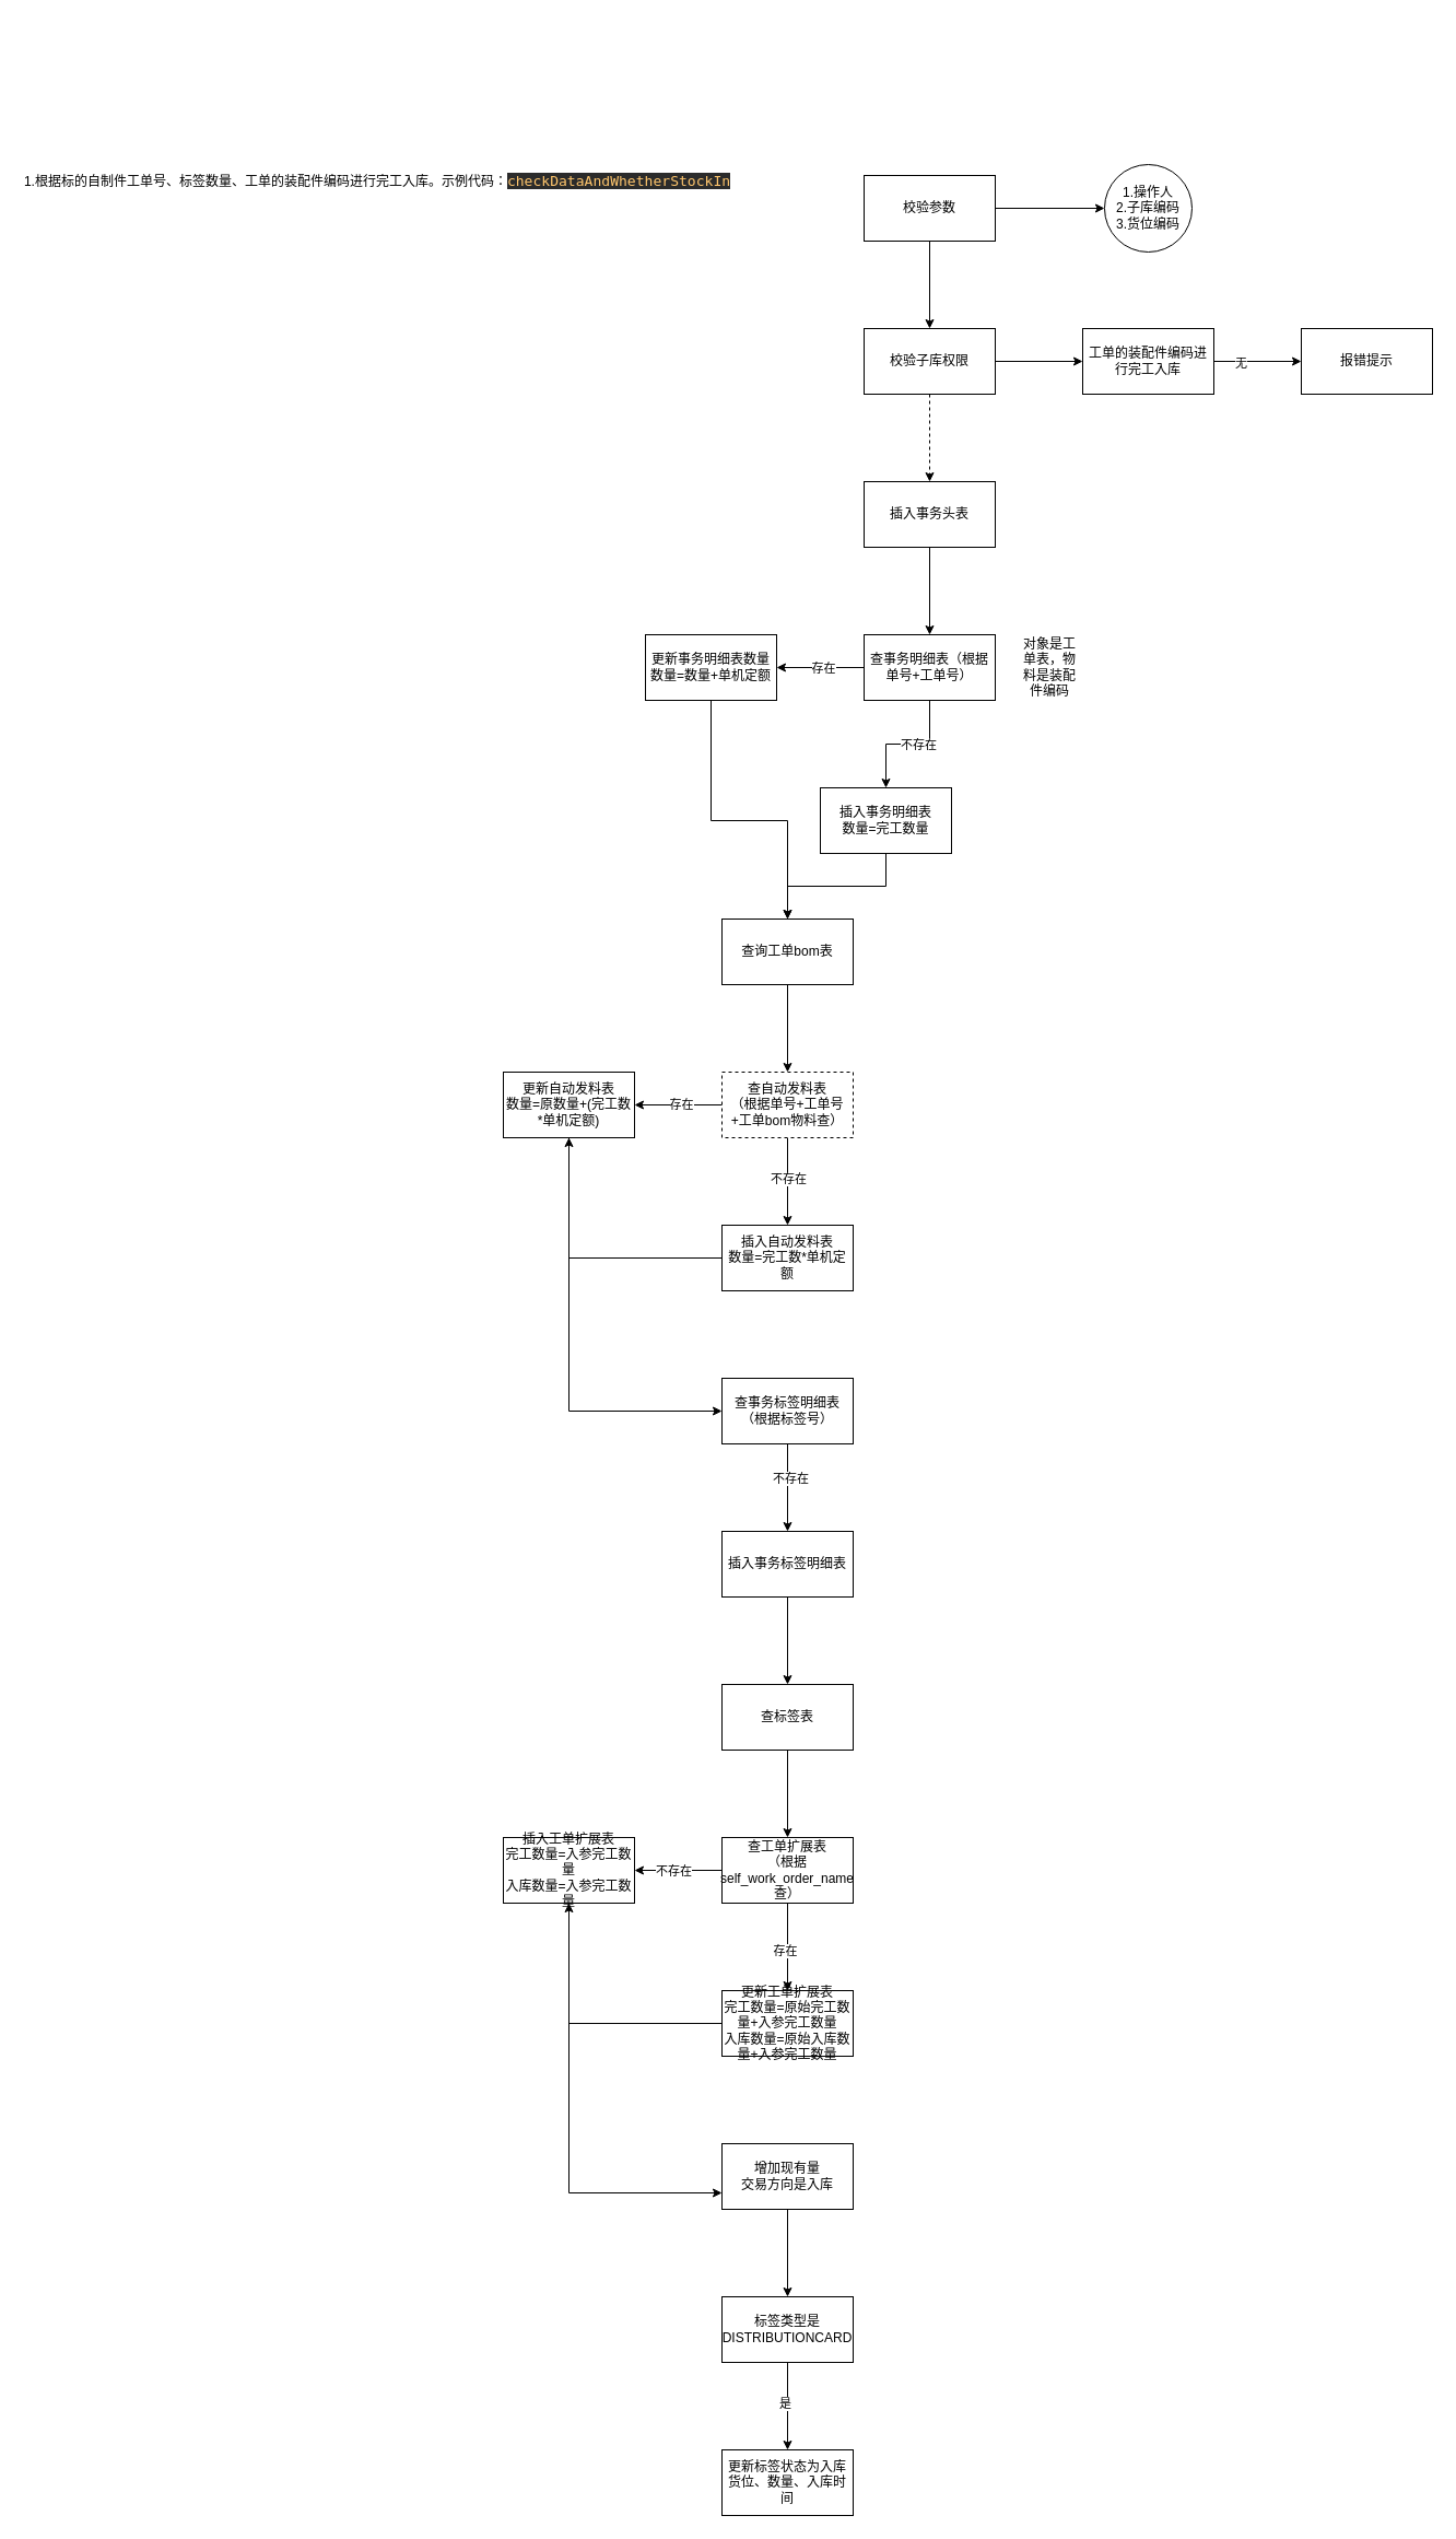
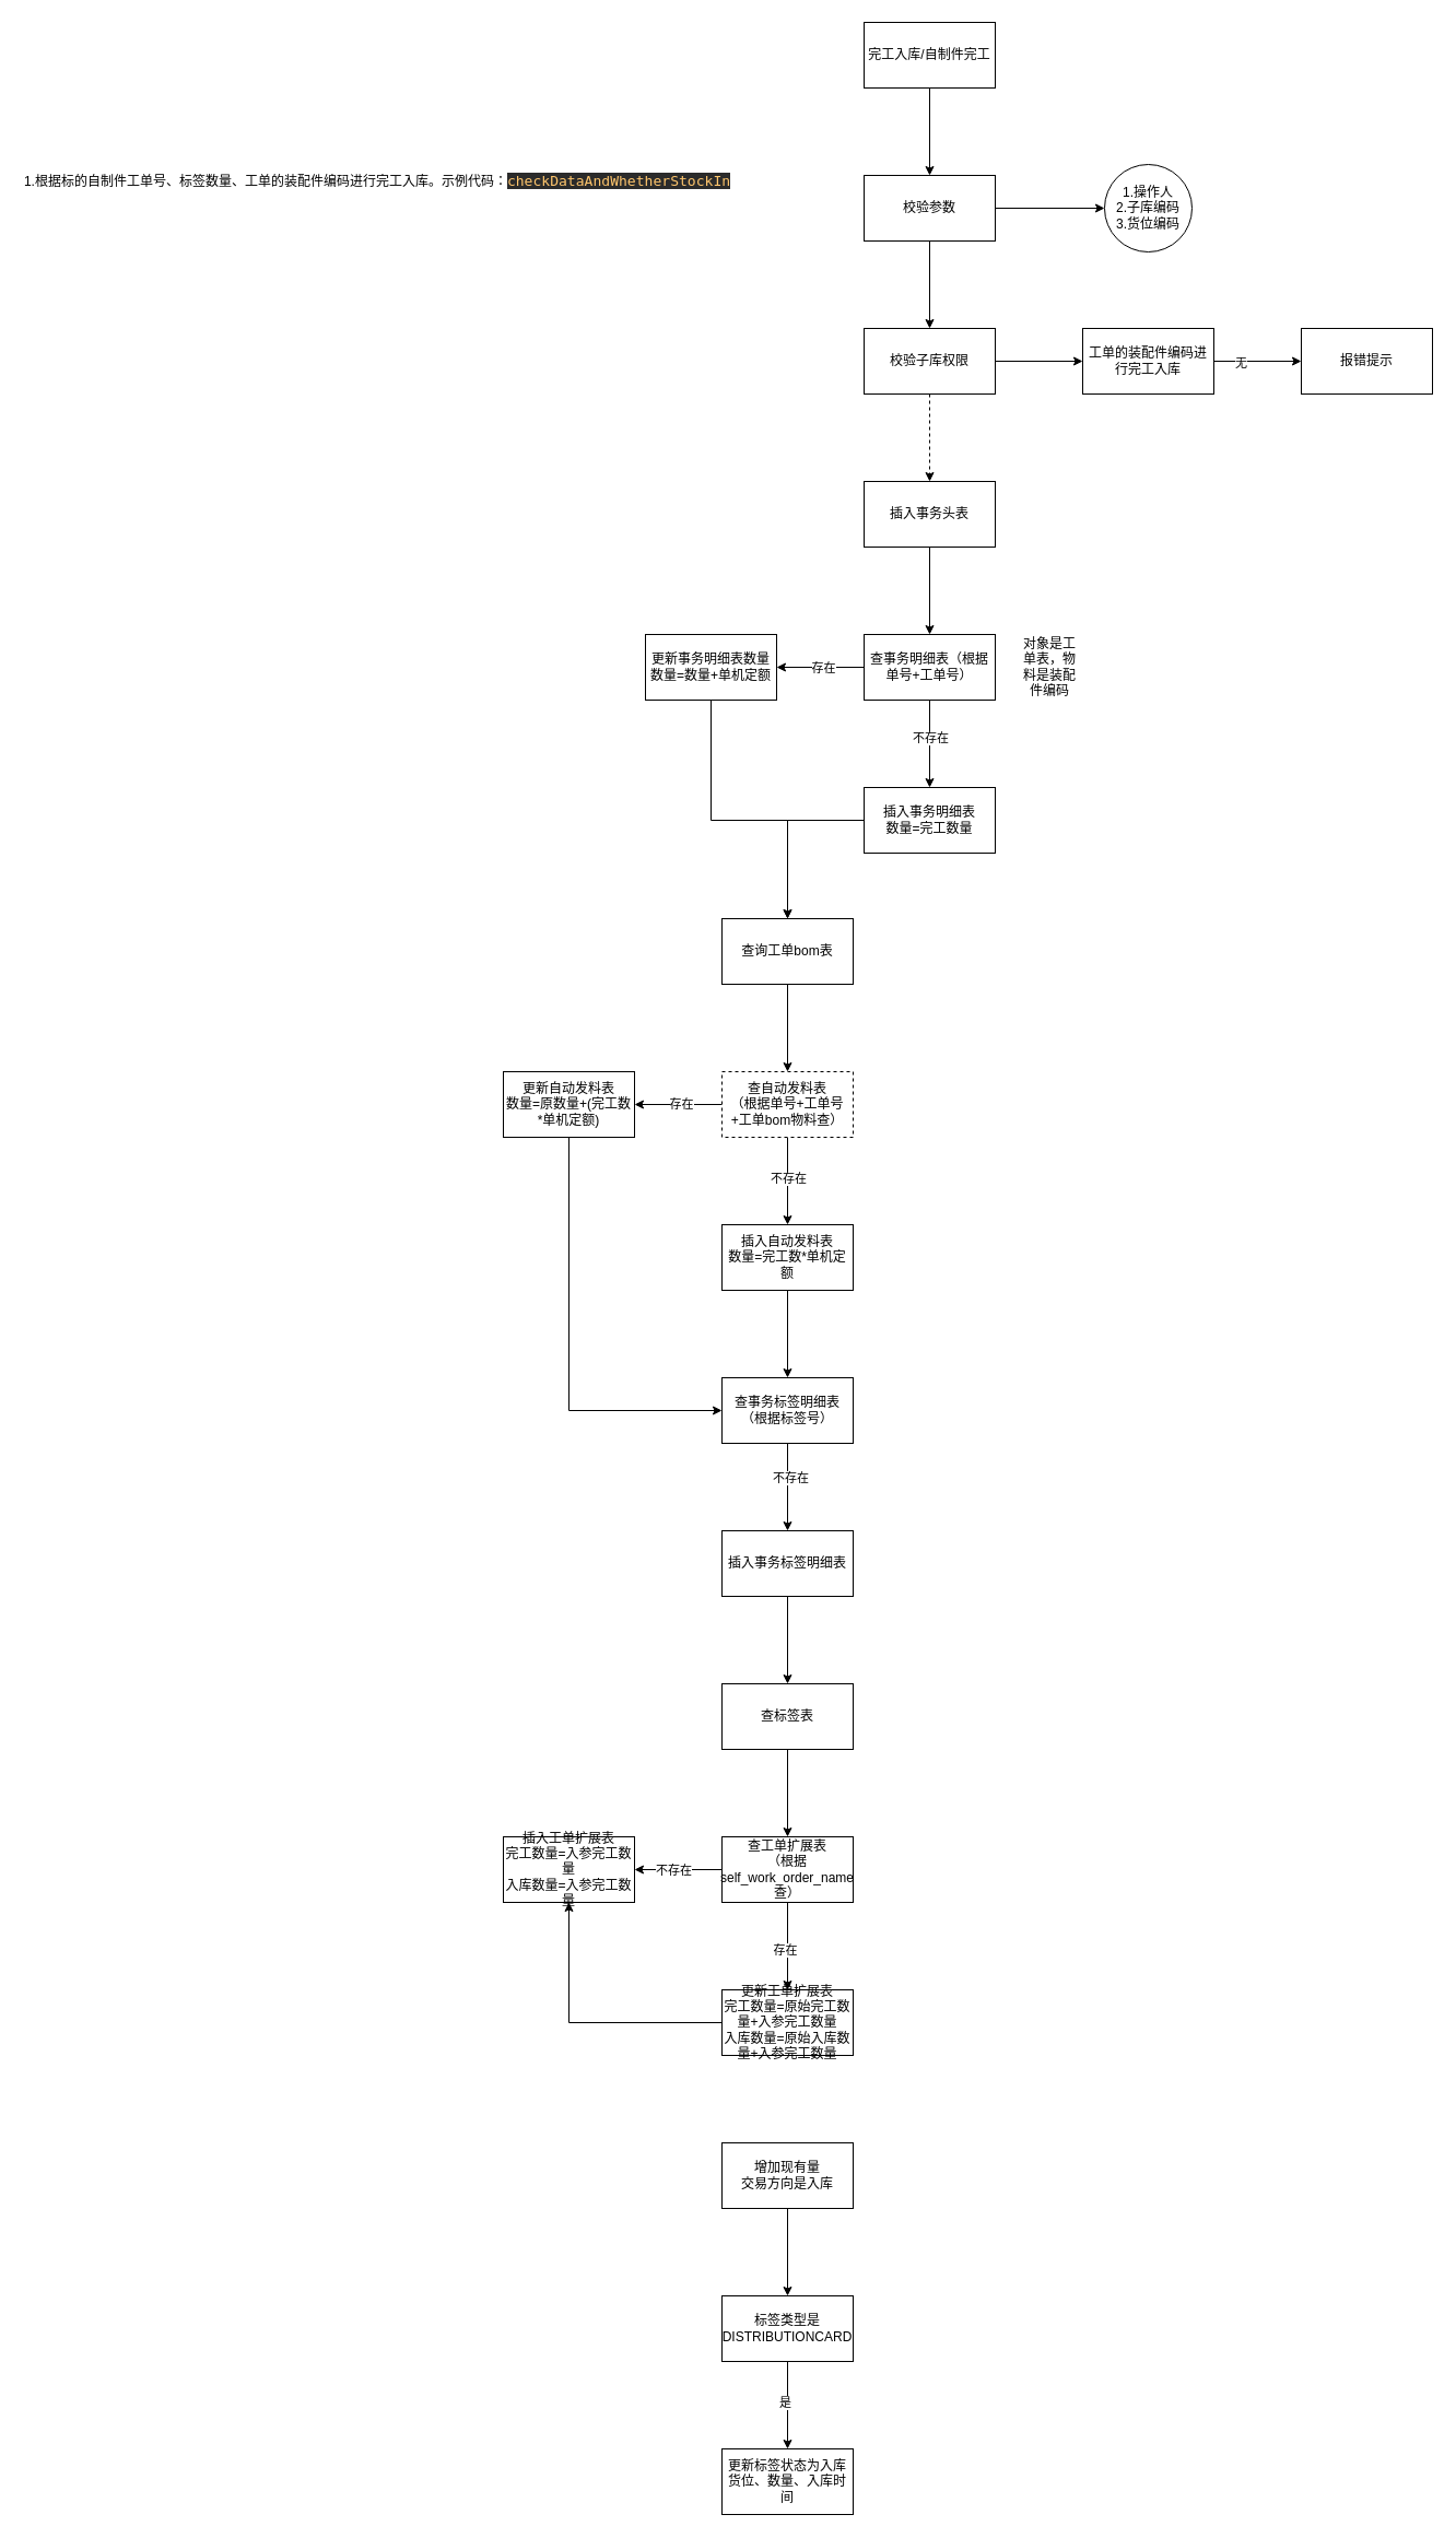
+ <mxCell id="3" value="完工入库/自制件完工" style="rounded=0;whiteSpace=wrap;html=1;" vertex="1" parent="1"><mxGeometry x="790" y="20" width="120" height="60" as="geometry" /></mxCell>
+ <mxCell id="2" value="" style="edgeStyle=orthogonalEdgeStyle;rounded=0;orthogonalLoop=1;jettySize=auto;html=1;" edge="1" parent="1" source="3" target="6"><mxGeometry relative="1" as="geometry" /></mxCell>
- <mxCell id="26" value="插入事务明细表&lt;div&gt;数量=完工数量&lt;/div&gt;" style="whiteSpace=wrap;html=1;rounded=0;" vertex="1" parent="1"><mxGeometry x="750" y="720" width="120" height="60" as="geometry" /></mxCell>
+ <mxCell id="26" value="插入事务明细表&lt;div&gt;数量=完工数量&lt;/div&gt;" style="whiteSpace=wrap;html=1;rounded=0;" vertex="1" parent="1"><mxGeometry x="790" y="720" width="120" height="60" as="geometry" /></mxCell>
- <mxCell id="34" value="" style="edgeStyle=orthogonalEdgeStyle;rounded=0;orthogonalLoop=1;jettySize=auto;html=1;" edge="1" parent="1" source="35" target="37"><mxGeometry relative="1" as="geometry" /></mxCell>
+ <mxCell id="34" value="" style="edgeStyle=orthogonalEdgeStyle;rounded=0;orthogonalLoop=1;jettySize=auto;html=1;" edge="1" parent="1" source="35" target="40"><mxGeometry relative="1" as="geometry" /></mxCell>
- <mxCell id="52" style="edgeStyle=orthogonalEdgeStyle;rounded=0;orthogonalLoop=1;jettySize=auto;html=1;entryX=0;entryY=0.75;entryDx=0;entryDy=0;" edge="1" parent="1" source="53" target="55"><mxGeometry relative="1" as="geometry"><Array as="points"><mxPoint x="520" y="2005" /></Array></mxGeometry></mxCell>
